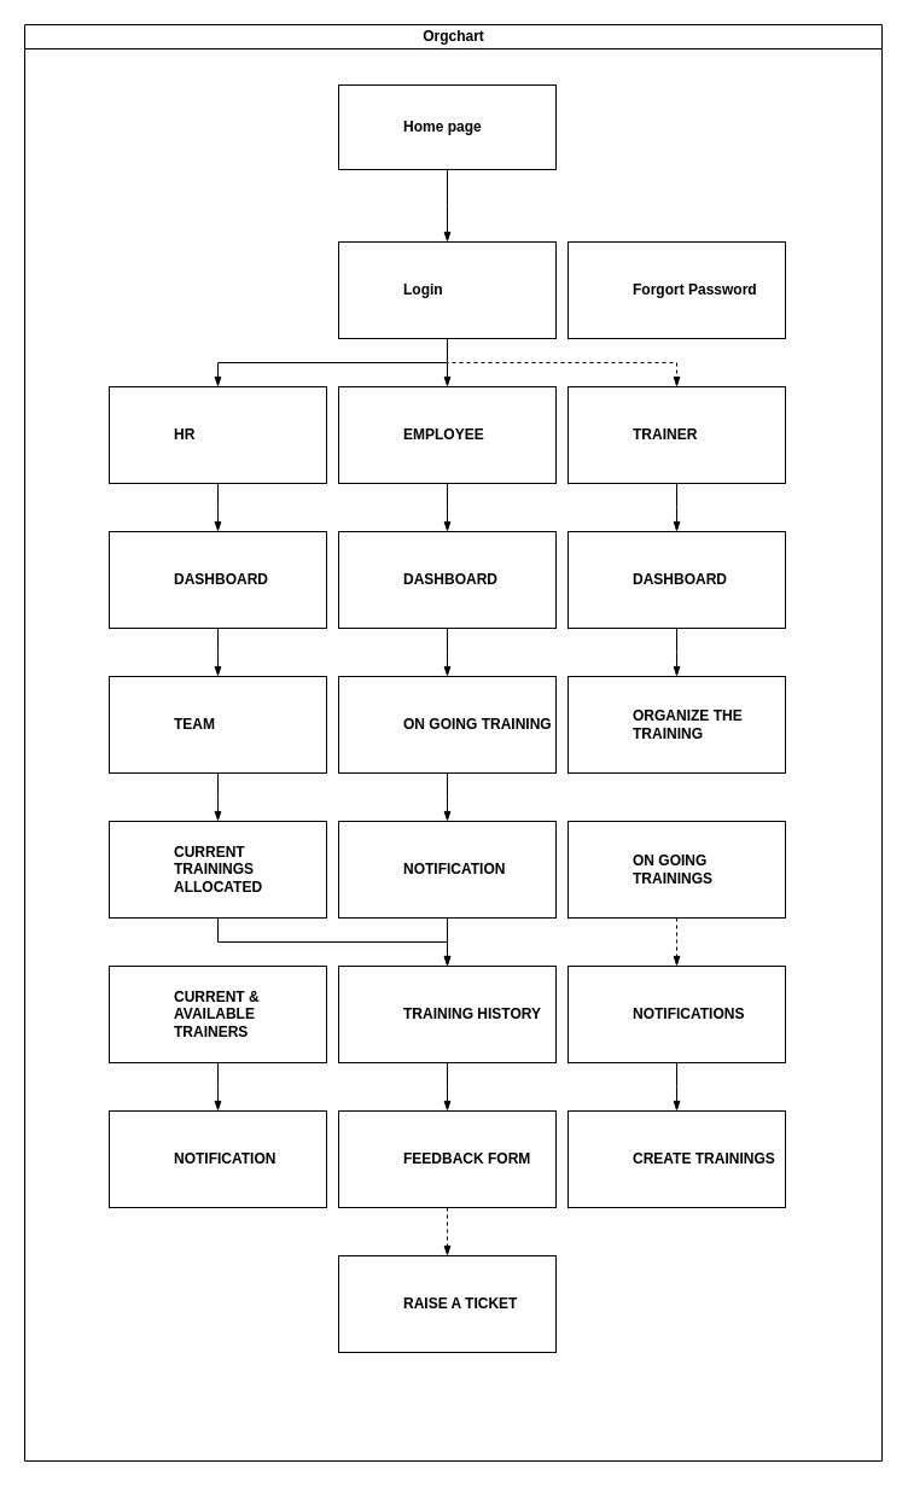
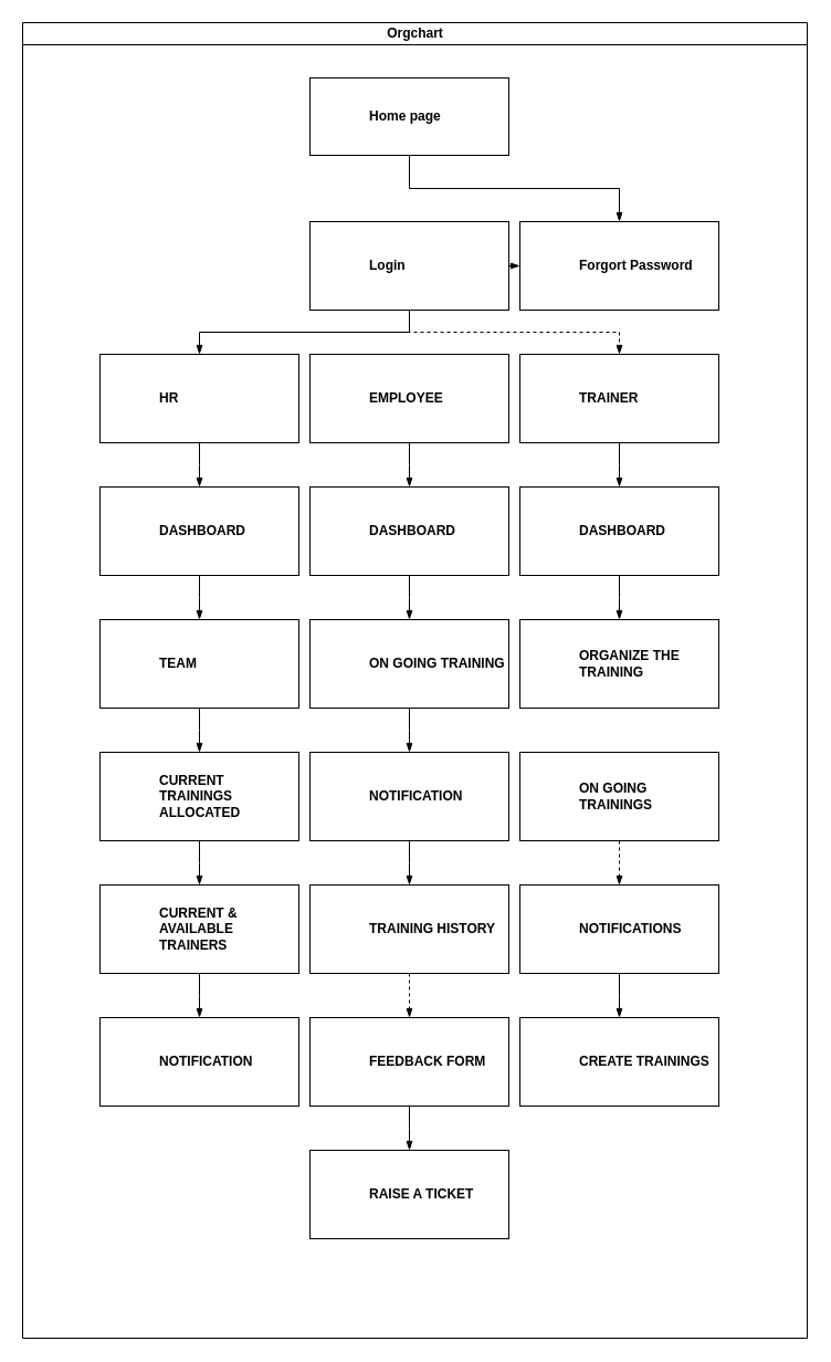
+ <mxCell id="8" value="" style="endArrow=blockThin;endFill=1;fontSize=11;edgeStyle=elbowEdgeStyle;elbow=vertical;rounded=0;" edge="1" target="9" source="3" parent="2"><mxGeometry relative="1" as="geometry"><mxPoint x="390" y="200" as="sourcePoint" /></mxGeometry></mxCell>
- <mxCell id="4" value="" style="endArrow=blockThin;endFill=1;fontSize=11;edgeStyle=elbowEdgeStyle;elbow=vertical;rounded=0;" parent="2" source="3" target="7" edge="1"><mxGeometry relative="1" as="geometry" /></mxCell>
- <mxCell id="6" value="" style="endArrow=blockThin;endFill=1;fontSize=11;edgeStyle=elbowEdgeStyle;elbow=vertical;rounded=0;" edge="1" target="5" source="7" parent="2"><mxGeometry relative="1" as="geometry"><mxPoint x="390" y="200" as="sourcePoint" /></mxGeometry></mxCell>
+ <mxCell id="6" value="" style="endArrow=blockThin;endFill=1;fontSize=11;edgeStyle=elbowEdgeStyle;elbow=vertical;rounded=0;" edge="1" target="9" source="7" parent="2"><mxGeometry relative="1" as="geometry"><mxPoint x="390" y="200" as="sourcePoint" /></mxGeometry></mxCell>
- <mxCell id="34" value="" style="endArrow=blockThin;endFill=1;fontSize=11;edgeStyle=elbowEdgeStyle;elbow=vertical;rounded=0;" edge="1" target="25" source="33" parent="2"><mxGeometry relative="1" as="geometry"><mxPoint x="200" y="700" as="sourcePoint" /></mxGeometry></mxCell>
+ <mxCell id="34" value="" style="endArrow=blockThin;endFill=1;fontSize=11;edgeStyle=elbowEdgeStyle;elbow=vertical;rounded=0;" edge="1" target="35" source="33" parent="2"><mxGeometry relative="1" as="geometry"><mxPoint x="200" y="700" as="sourcePoint" /></mxGeometry></mxCell>
- <mxCell id="26" value="" style="endArrow=blockThin;endFill=1;fontSize=11;edgeStyle=elbowEdgeStyle;elbow=vertical;rounded=0;" edge="1" target="27" source="25" parent="2"><mxGeometry relative="1" as="geometry"><mxPoint x="390" y="820" as="sourcePoint" /></mxGeometry></mxCell>
+ <mxCell id="26" value="" style="endArrow=blockThin;endFill=1;fontSize=11;edgeStyle=elbowEdgeStyle;elbow=vertical;rounded=0;dashed=1;" edge="1" target="27" source="25" parent="2"><mxGeometry relative="1" as="geometry"><mxPoint x="390" y="820" as="sourcePoint" /></mxGeometry></mxCell>
- <mxCell id="28" value="" style="endArrow=blockThin;endFill=1;fontSize=11;edgeStyle=elbowEdgeStyle;elbow=vertical;rounded=0;dashed=1;" edge="1" target="29" source="27" parent="2"><mxGeometry relative="1" as="geometry"><mxPoint x="390" y="940" as="sourcePoint" /></mxGeometry></mxCell>
+ <mxCell id="28" value="" style="endArrow=blockThin;endFill=1;fontSize=11;edgeStyle=elbowEdgeStyle;elbow=vertical;rounded=0;" edge="1" target="29" source="27" parent="2"><mxGeometry relative="1" as="geometry"><mxPoint x="390" y="940" as="sourcePoint" /></mxGeometry></mxCell>
